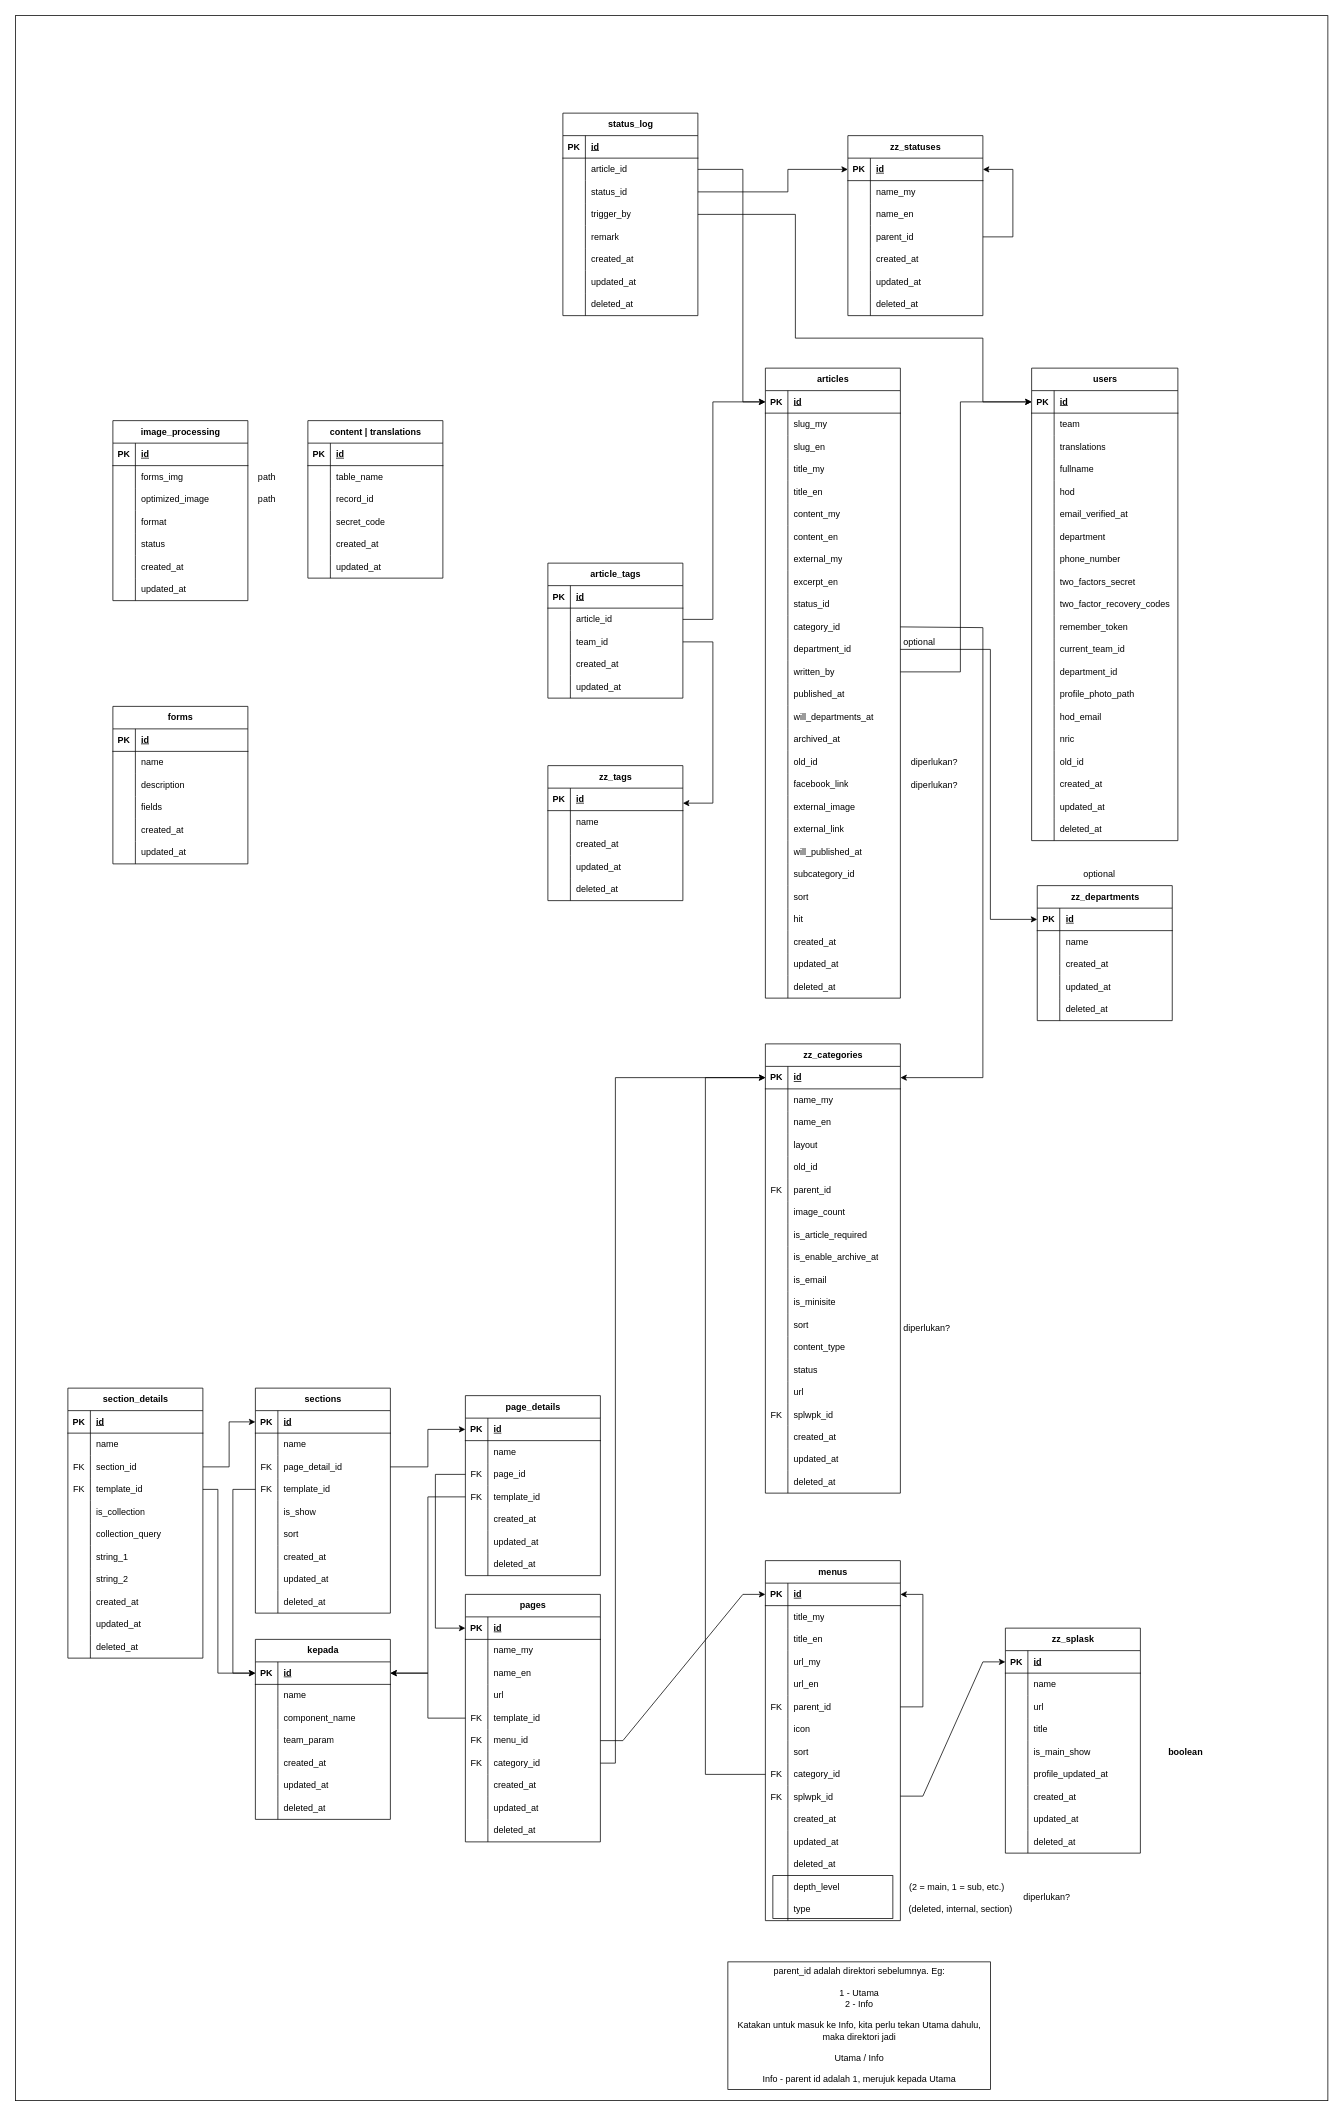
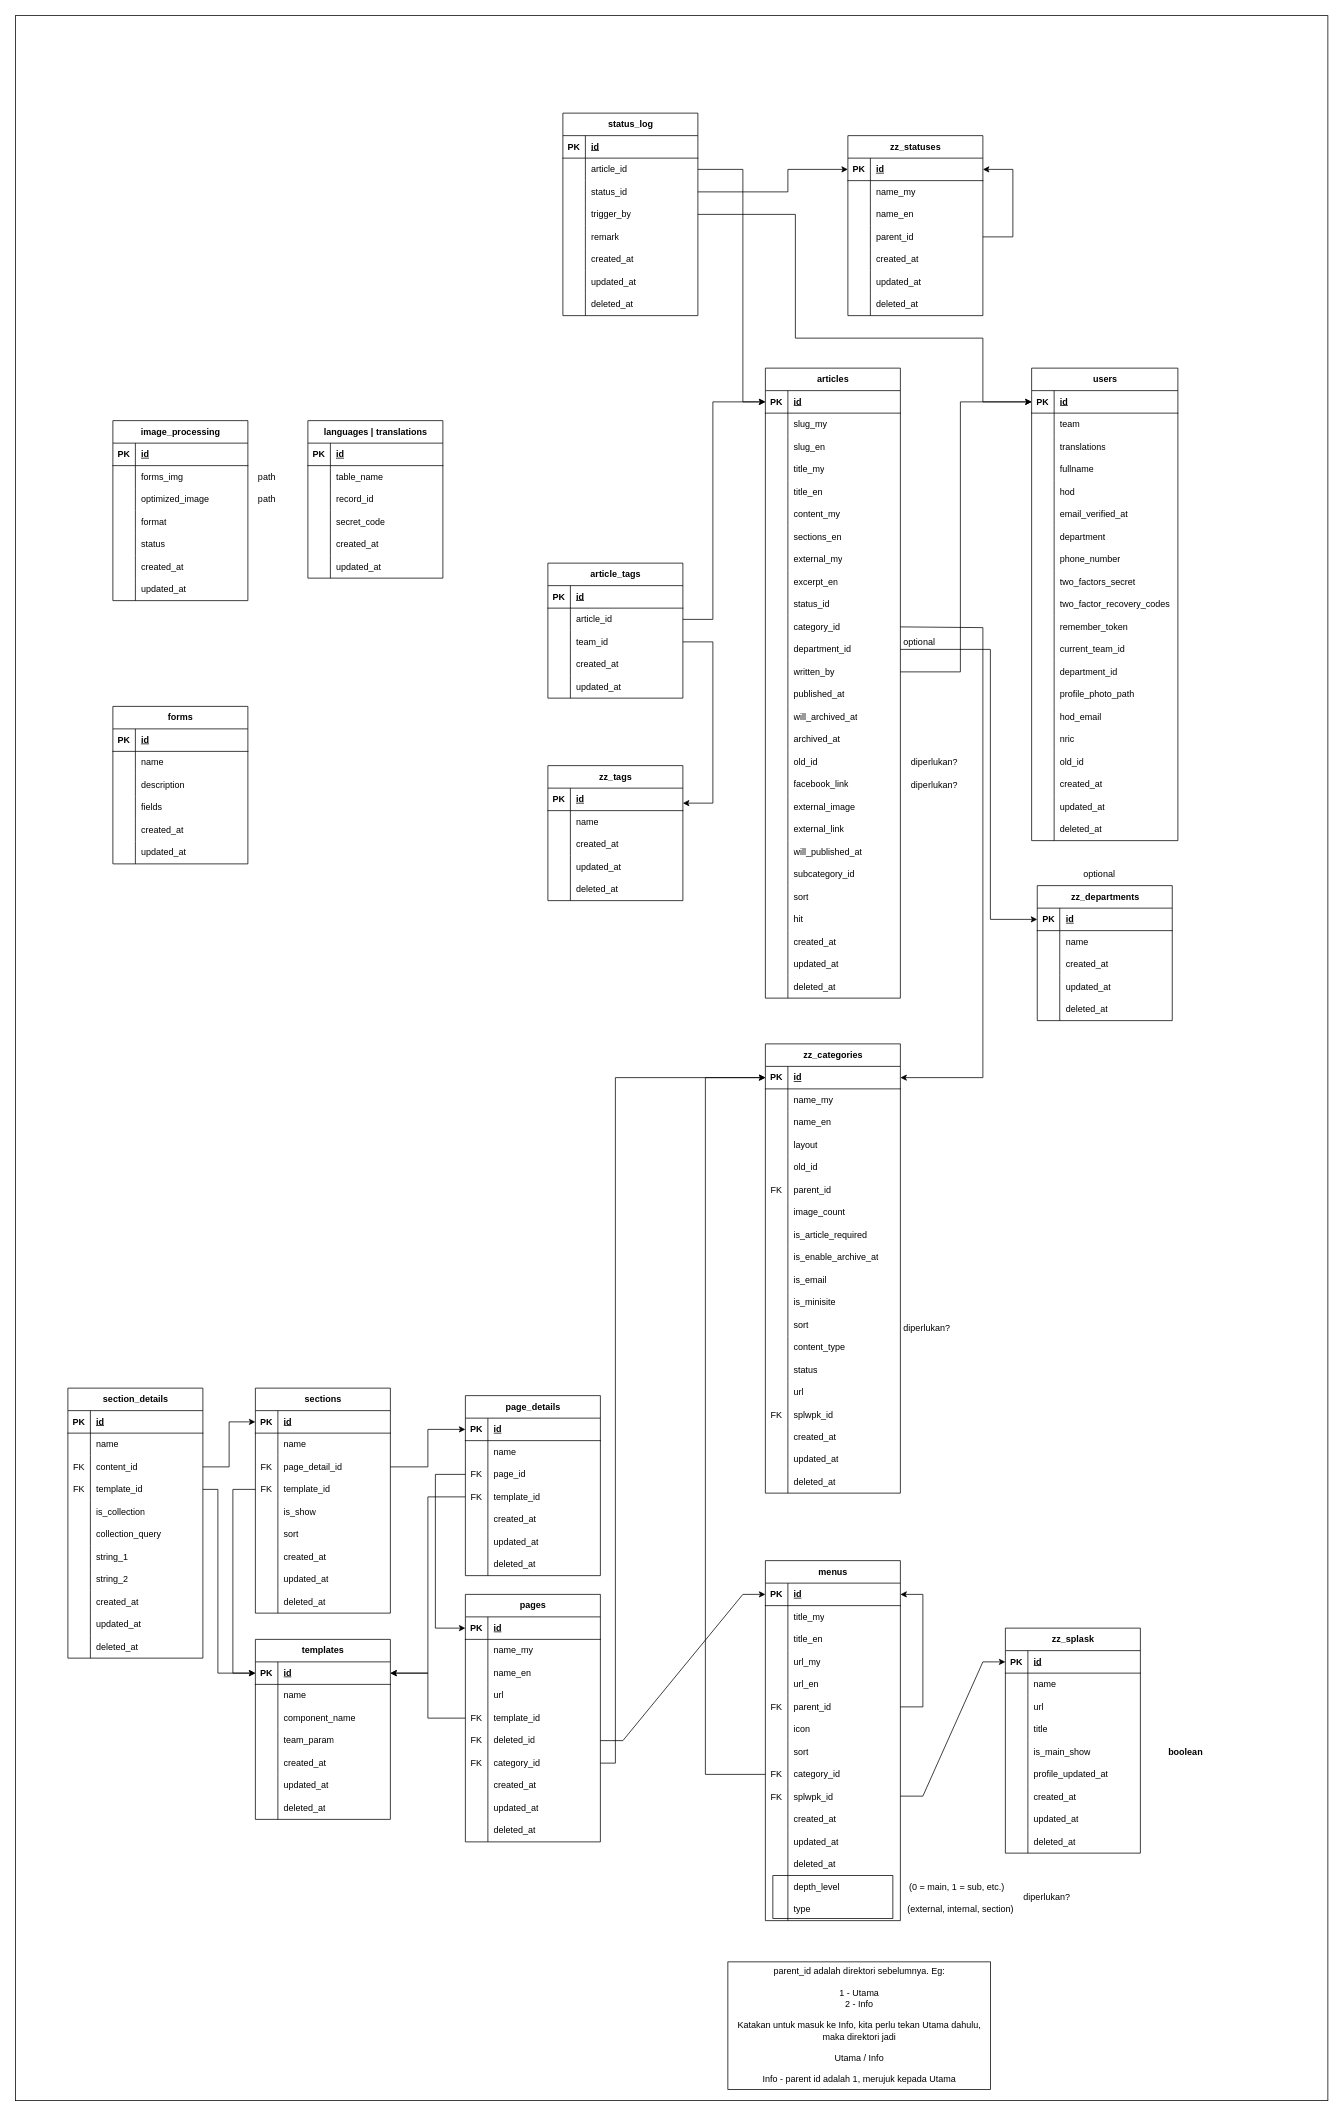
- <mxCell id="585" value="content | translations" style="shape=table;startSize=30;container=1;collapsible=1;childLayout=tableLayout;fixedRows=1;rowLines=0;fontStyle=1;align=center;resizeLast=1;html=1;" vertex="1" parent="1"><mxGeometry x="410" y="560" width="180" height="210" as="geometry" /></mxCell>
+ <mxCell id="585" value="languages | translations" style="shape=table;startSize=30;container=1;collapsible=1;childLayout=tableLayout;fixedRows=1;rowLines=0;fontStyle=1;align=center;resizeLast=1;html=1;" vertex="1" parent="1"><mxGeometry x="410" y="560" width="180" height="210" as="geometry" /></mxCell>
- <mxCell id="25" value="content_en" style="shape=partialRectangle;connectable=0;fillColor=none;top=0;left=0;bottom=0;right=0;align=left;spacingLeft=6;overflow=hidden;whiteSpace=wrap;html=1;" vertex="1" parent="23"><mxGeometry x="30" width="150" height="30" as="geometry"><mxRectangle width="150" height="30" as="alternateBounds" /></mxGeometry></mxCell>
+ <mxCell id="25" value="sections_en" style="shape=partialRectangle;connectable=0;fillColor=none;top=0;left=0;bottom=0;right=0;align=left;spacingLeft=6;overflow=hidden;whiteSpace=wrap;html=1;" vertex="1" parent="23"><mxGeometry x="30" width="150" height="30" as="geometry"><mxRectangle width="150" height="30" as="alternateBounds" /></mxGeometry></mxCell>
- <mxCell id="49" value="will_departments_at" style="shape=partialRectangle;connectable=0;fillColor=none;top=0;left=0;bottom=0;right=0;align=left;spacingLeft=6;overflow=hidden;whiteSpace=wrap;html=1;" vertex="1" parent="47"><mxGeometry x="30" width="150" height="30" as="geometry"><mxRectangle width="150" height="30" as="alternateBounds" /></mxGeometry></mxCell>
+ <mxCell id="49" value="will_archived_at" style="shape=partialRectangle;connectable=0;fillColor=none;top=0;left=0;bottom=0;right=0;align=left;spacingLeft=6;overflow=hidden;whiteSpace=wrap;html=1;" vertex="1" parent="47"><mxGeometry x="30" width="150" height="30" as="geometry"><mxRectangle width="150" height="30" as="alternateBounds" /></mxGeometry></mxCell>
- <mxCell id="378" value="section_id" style="shape=partialRectangle;connectable=0;fillColor=none;top=0;left=0;bottom=0;right=0;align=left;spacingLeft=6;overflow=hidden;whiteSpace=wrap;html=1;" vertex="1" parent="376"><mxGeometry x="30" width="150" height="30" as="geometry"><mxRectangle width="150" height="30" as="alternateBounds" /></mxGeometry></mxCell>
+ <mxCell id="378" value="content_id" style="shape=partialRectangle;connectable=0;fillColor=none;top=0;left=0;bottom=0;right=0;align=left;spacingLeft=6;overflow=hidden;whiteSpace=wrap;html=1;" vertex="1" parent="376"><mxGeometry x="30" width="150" height="30" as="geometry"><mxRectangle width="150" height="30" as="alternateBounds" /></mxGeometry></mxCell>
- <mxCell id="121" value="kepada" style="shape=table;startSize=30;container=1;collapsible=1;childLayout=tableLayout;fixedRows=1;rowLines=0;fontStyle=1;align=center;resizeLast=1;html=1;" vertex="1" parent="1"><mxGeometry x="340" y="2185" width="180" height="240" as="geometry" /></mxCell>
+ <mxCell id="121" value="templates" style="shape=table;startSize=30;container=1;collapsible=1;childLayout=tableLayout;fixedRows=1;rowLines=0;fontStyle=1;align=center;resizeLast=1;html=1;" vertex="1" parent="1"><mxGeometry x="340" y="2185" width="180" height="240" as="geometry" /></mxCell>
- <mxCell id="299" value="menu_id" style="shape=partialRectangle;connectable=0;fillColor=none;top=0;left=0;bottom=0;right=0;align=left;spacingLeft=6;overflow=hidden;whiteSpace=wrap;html=1;" vertex="1" parent="297"><mxGeometry x="30" width="150" height="30" as="geometry"><mxRectangle width="150" height="30" as="alternateBounds" /></mxGeometry></mxCell>
+ <mxCell id="299" value="deleted_id" style="shape=partialRectangle;connectable=0;fillColor=none;top=0;left=0;bottom=0;right=0;align=left;spacingLeft=6;overflow=hidden;whiteSpace=wrap;html=1;" vertex="1" parent="297"><mxGeometry x="30" width="150" height="30" as="geometry"><mxRectangle width="150" height="30" as="alternateBounds" /></mxGeometry></mxCell>
- <mxCell id="582" value="(2 = main, 1 = sub, etc.)" style="text;html=1;align=center;verticalAlign=middle;resizable=0;points=[];autosize=1;strokeColor=none;fillColor=none;" vertex="1" parent="1"><mxGeometry x="1200" y="2500" width="150" height="30" as="geometry" /></mxCell>
+ <mxCell id="582" value="(0 = main, 1 = sub, etc.)" style="text;html=1;align=center;verticalAlign=middle;resizable=0;points=[];autosize=1;strokeColor=none;fillColor=none;" vertex="1" parent="1"><mxGeometry x="1200" y="2500" width="150" height="30" as="geometry" /></mxCell>
- <mxCell id="583" value="(deleted, internal, section)" style="text;html=1;align=center;verticalAlign=middle;resizable=0;points=[];autosize=1;strokeColor=none;fillColor=none;" vertex="1" parent="1"><mxGeometry x="1200" y="2530" width="160" height="30" as="geometry" /></mxCell>
+ <mxCell id="583" value="(external, internal, section)" style="text;html=1;align=center;verticalAlign=middle;resizable=0;points=[];autosize=1;strokeColor=none;fillColor=none;" vertex="1" parent="1"><mxGeometry x="1200" y="2530" width="160" height="30" as="geometry" /></mxCell>
